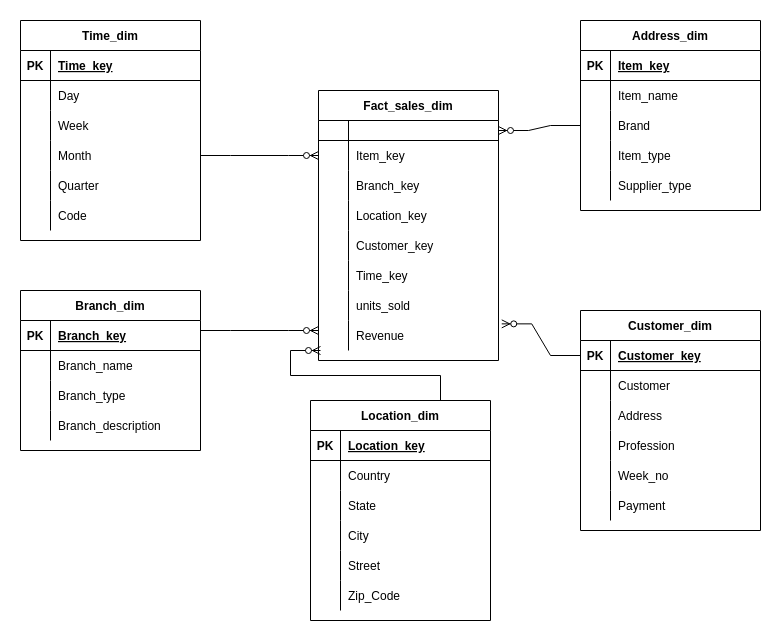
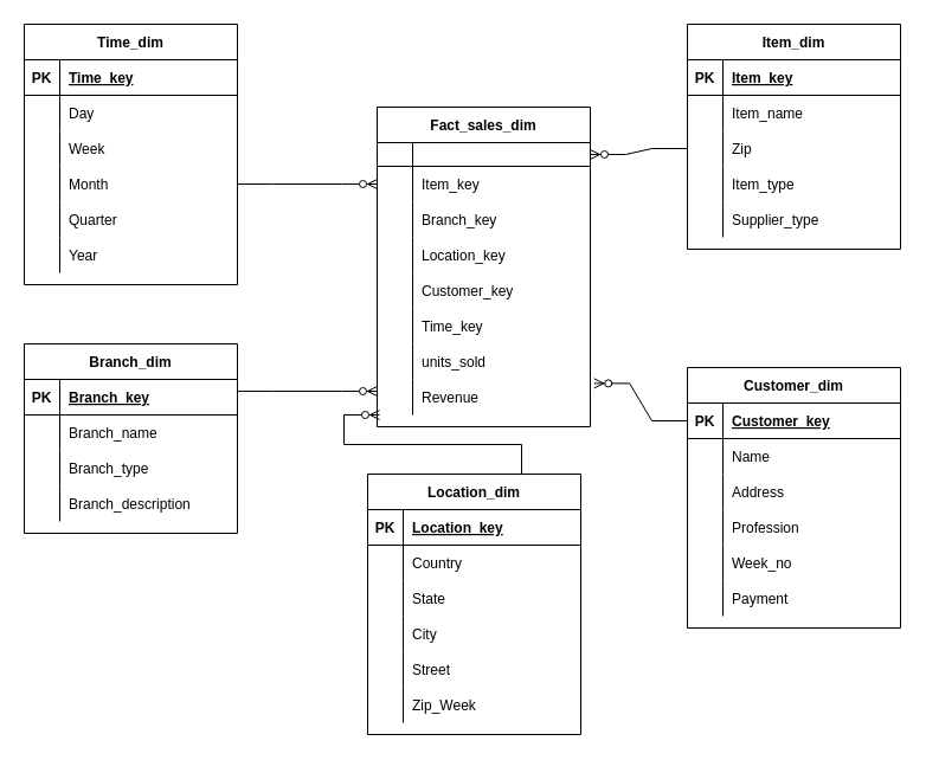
- <mxCell id="59" value="Address_dim" style="shape=table;startSize=30;container=1;collapsible=1;childLayout=tableLayout;fixedRows=1;rowLines=0;fontStyle=1;align=center;resizeLast=1;" vertex="1" parent="1"><mxGeometry x="580" y="20" width="180" height="190" as="geometry" /></mxCell>
+ <mxCell id="59" value="Item_dim" style="shape=table;startSize=30;container=1;collapsible=1;childLayout=tableLayout;fixedRows=1;rowLines=0;fontStyle=1;align=center;resizeLast=1;" vertex="1" parent="1"><mxGeometry x="580" y="20" width="180" height="190" as="geometry" /></mxCell>
- <mxCell id="68" value="Brand" style="shape=partialRectangle;connectable=0;fillColor=none;top=0;left=0;bottom=0;right=0;align=left;spacingLeft=6;overflow=hidden;" vertex="1" parent="66"><mxGeometry x="30" width="150" height="30" as="geometry"><mxRectangle width="150" height="30" as="alternateBounds" /></mxGeometry></mxCell>
+ <mxCell id="68" value="Zip" style="shape=partialRectangle;connectable=0;fillColor=none;top=0;left=0;bottom=0;right=0;align=left;spacingLeft=6;overflow=hidden;" vertex="1" parent="66"><mxGeometry x="30" width="150" height="30" as="geometry"><mxRectangle width="150" height="30" as="alternateBounds" /></mxGeometry></mxCell>
- <mxCell id="20" value="Code" style="shape=partialRectangle;connectable=0;fillColor=none;top=0;left=0;bottom=0;right=0;align=left;spacingLeft=6;overflow=hidden;" vertex="1" parent="18"><mxGeometry x="30" width="150" height="30" as="geometry"><mxRectangle width="150" height="30" as="alternateBounds" /></mxGeometry></mxCell>
+ <mxCell id="20" value="Year" style="shape=partialRectangle;connectable=0;fillColor=none;top=0;left=0;bottom=0;right=0;align=left;spacingLeft=6;overflow=hidden;" vertex="1" parent="18"><mxGeometry x="30" width="150" height="30" as="geometry"><mxRectangle width="150" height="30" as="alternateBounds" /></mxGeometry></mxCell>
- <mxCell id="81" value="Customer" style="shape=partialRectangle;connectable=0;fillColor=none;top=0;left=0;bottom=0;right=0;align=left;spacingLeft=6;overflow=hidden;" vertex="1" parent="79"><mxGeometry x="30" width="150" height="30" as="geometry"><mxRectangle width="150" height="30" as="alternateBounds" /></mxGeometry></mxCell>
+ <mxCell id="81" value="Name" style="shape=partialRectangle;connectable=0;fillColor=none;top=0;left=0;bottom=0;right=0;align=left;spacingLeft=6;overflow=hidden;" vertex="1" parent="79"><mxGeometry x="30" width="150" height="30" as="geometry"><mxRectangle width="150" height="30" as="alternateBounds" /></mxGeometry></mxCell>
- <mxCell id="112" value="Zip_Code" style="shape=partialRectangle;connectable=0;fillColor=none;top=0;left=0;bottom=0;right=0;align=left;spacingLeft=6;overflow=hidden;" vertex="1" parent="110"><mxGeometry x="30" width="150" height="30" as="geometry"><mxRectangle width="150" height="30" as="alternateBounds" /></mxGeometry></mxCell>
+ <mxCell id="112" value="Zip_Week" style="shape=partialRectangle;connectable=0;fillColor=none;top=0;left=0;bottom=0;right=0;align=left;spacingLeft=6;overflow=hidden;" vertex="1" parent="110"><mxGeometry x="30" width="150" height="30" as="geometry"><mxRectangle width="150" height="30" as="alternateBounds" /></mxGeometry></mxCell>
